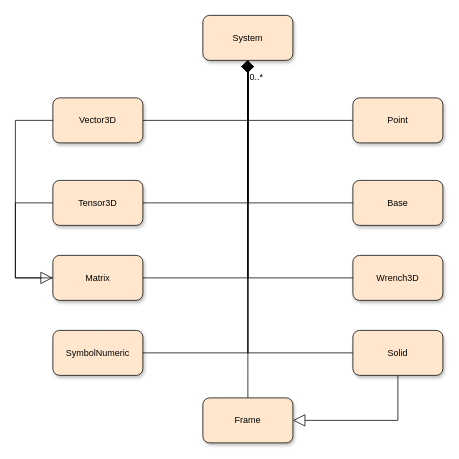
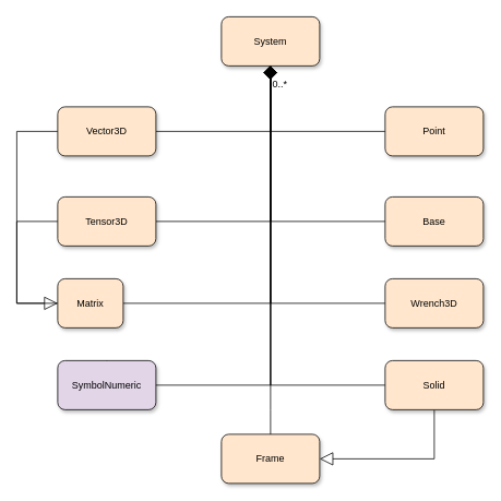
- <mxCell id="20" value="Matrix" style="rounded=1;whiteSpace=wrap;html=1;fillColor=#ffe6cc;strokeColor=#000000;glass=0;shadow=1;comic=0;" vertex="1" parent="1"><mxGeometry x="70" y="340" width="120" height="60" as="geometry" /></mxCell>
+ <mxCell id="20" value="Matrix" style="rounded=1;whiteSpace=wrap;html=1;fillColor=#ffe6cc;strokeColor=#000000;glass=0;shadow=1;comic=0;" vertex="1" parent="1"><mxGeometry x="70" y="340" width="80" height="60" as="geometry" /></mxCell>
- <mxCell id="18" value="SymbolNumeric" style="rounded=1;whiteSpace=wrap;html=1;fillColor=#ffe6cc;strokeColor=#000000;glass=0;shadow=1;comic=0;" vertex="1" parent="1"><mxGeometry x="70" y="440" width="120" height="60" as="geometry" /></mxCell>
+ <mxCell id="18" value="SymbolNumeric" style="rounded=1;whiteSpace=wrap;html=1;fillColor=#e1d5e7;strokeColor=#000000;glass=0;shadow=1;comic=0;" vertex="1" parent="1"><mxGeometry x="70" y="440" width="120" height="60" as="geometry" /></mxCell>
